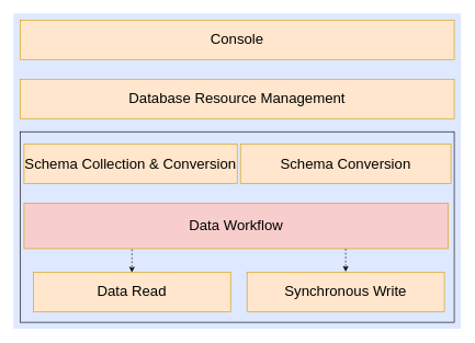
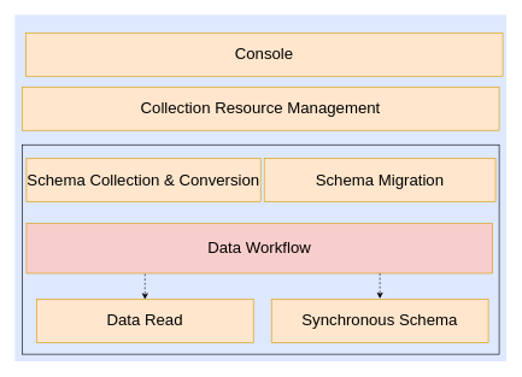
- <mxCell id="3" value="Console" style="rounded=0;whiteSpace=wrap;html=1;fillColor=#ffe6cc;strokeColor=#d79b00;fontSize=22;" vertex="1" parent="1"><mxGeometry x="30" y="30" width="660" height="60" as="geometry" /></mxCell>
+ <mxCell id="3" value="Console" style="rounded=0;whiteSpace=wrap;html=1;fillColor=#ffe6cc;strokeColor=#d79b00;fontSize=22;" vertex="1" parent="1"><mxGeometry x="35" y="45" width="660" height="60" as="geometry" /></mxCell>
- <mxCell id="8" value="Database Resource Management" style="rounded=0;whiteSpace=wrap;html=1;fillColor=#ffe6cc;strokeColor=#d79b00;fontSize=22;" vertex="1" parent="1"><mxGeometry x="30" y="120" width="660" height="60" as="geometry" /></mxCell>
+ <mxCell id="8" value="Collection Resource Management" style="rounded=0;whiteSpace=wrap;html=1;fillColor=#ffe6cc;strokeColor=#d79b00;fontSize=22;" vertex="1" parent="1"><mxGeometry x="30" y="120" width="660" height="60" as="geometry" /></mxCell>
- <mxCell id="6" value="Schema Conversion" style="rounded=0;whiteSpace=wrap;html=1;fillColor=#ffe6cc;strokeColor=#d79b00;fontSize=22;" vertex="1" parent="1"><mxGeometry x="365" y="219" width="320" height="60" as="geometry" /></mxCell>
+ <mxCell id="6" value="Schema Migration" style="rounded=0;whiteSpace=wrap;html=1;fillColor=#ffe6cc;strokeColor=#d79b00;fontSize=22;" vertex="1" parent="1"><mxGeometry x="365" y="219" width="320" height="60" as="geometry" /></mxCell>
- <mxCell id="10" value="Synchronous Write" style="rounded=0;whiteSpace=wrap;html=1;fillColor=#ffe6cc;strokeColor=#d79b00;fontSize=22;" vertex="1" parent="1"><mxGeometry x="375" y="414" width="300" height="60" as="geometry" /></mxCell>
+ <mxCell id="10" value="Synchronous Schema" style="rounded=0;whiteSpace=wrap;html=1;fillColor=#ffe6cc;strokeColor=#d79b00;fontSize=22;" vertex="1" parent="1"><mxGeometry x="375" y="414" width="300" height="60" as="geometry" /></mxCell>
